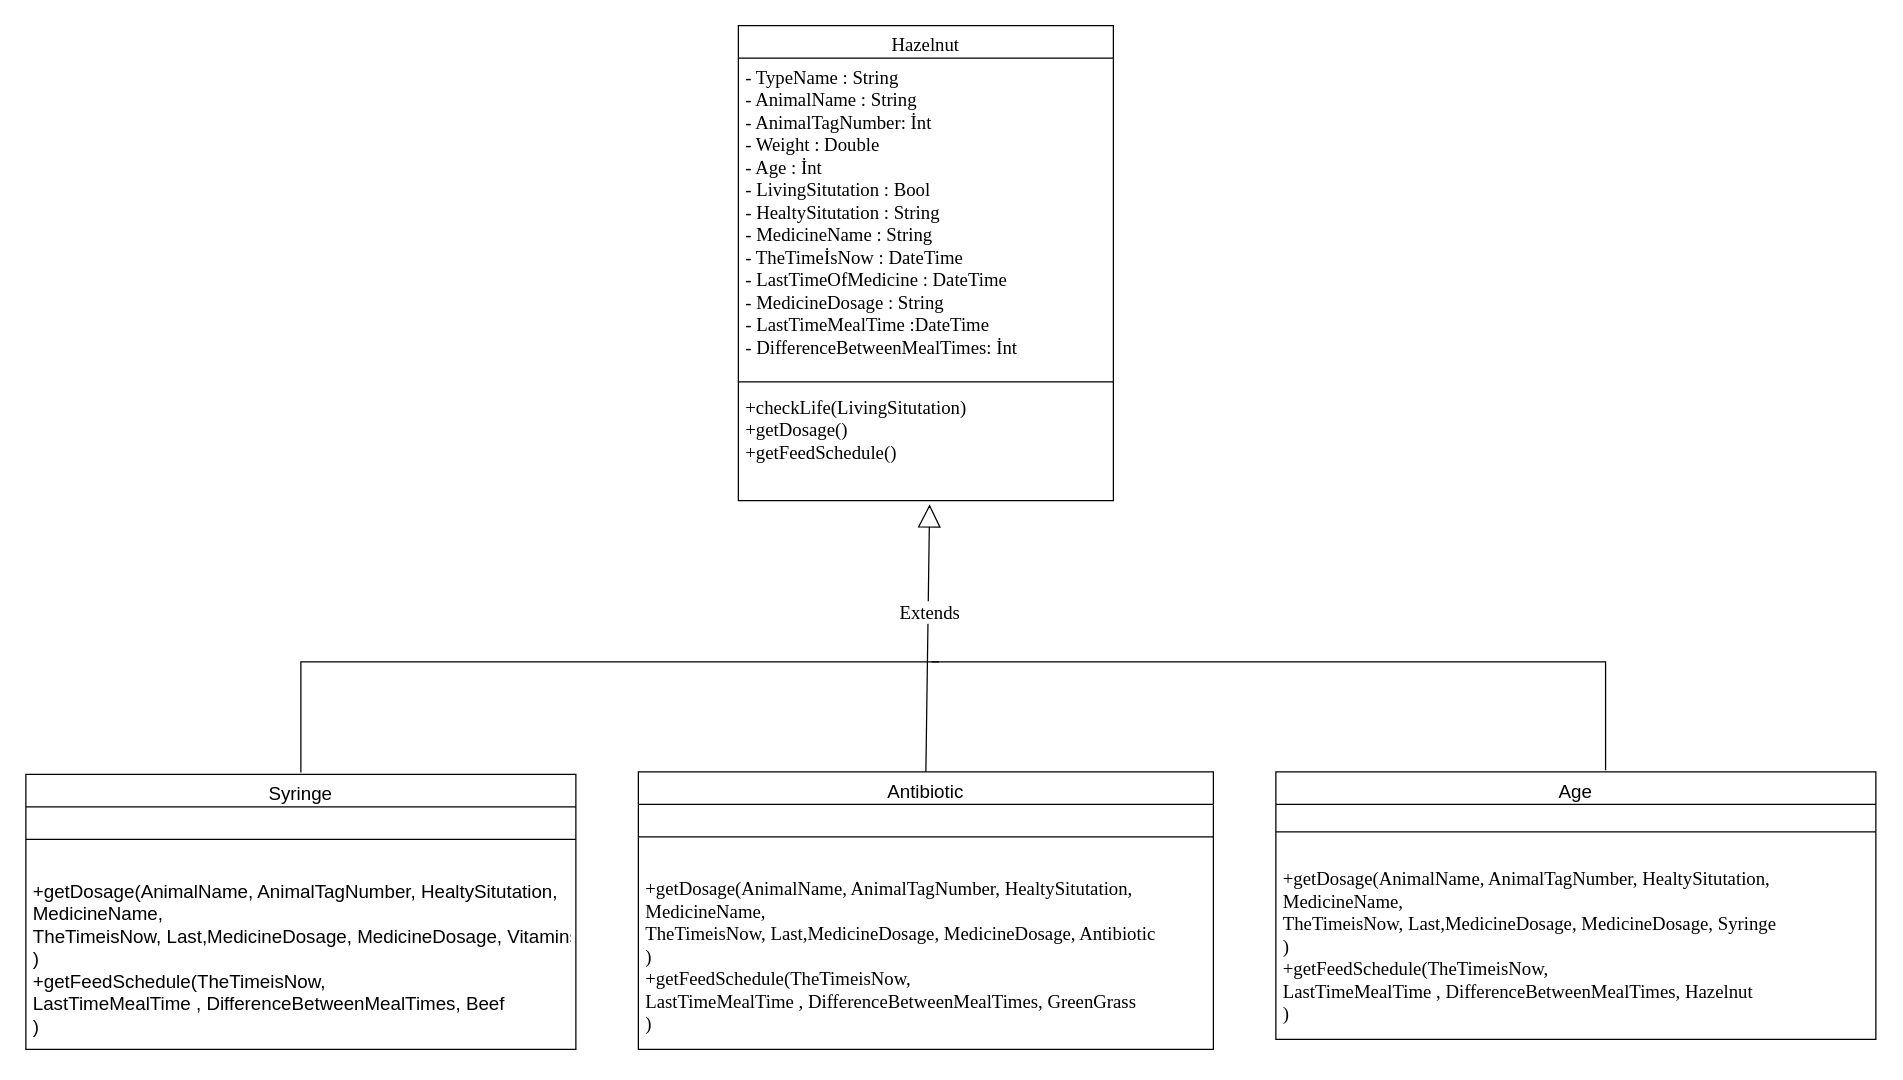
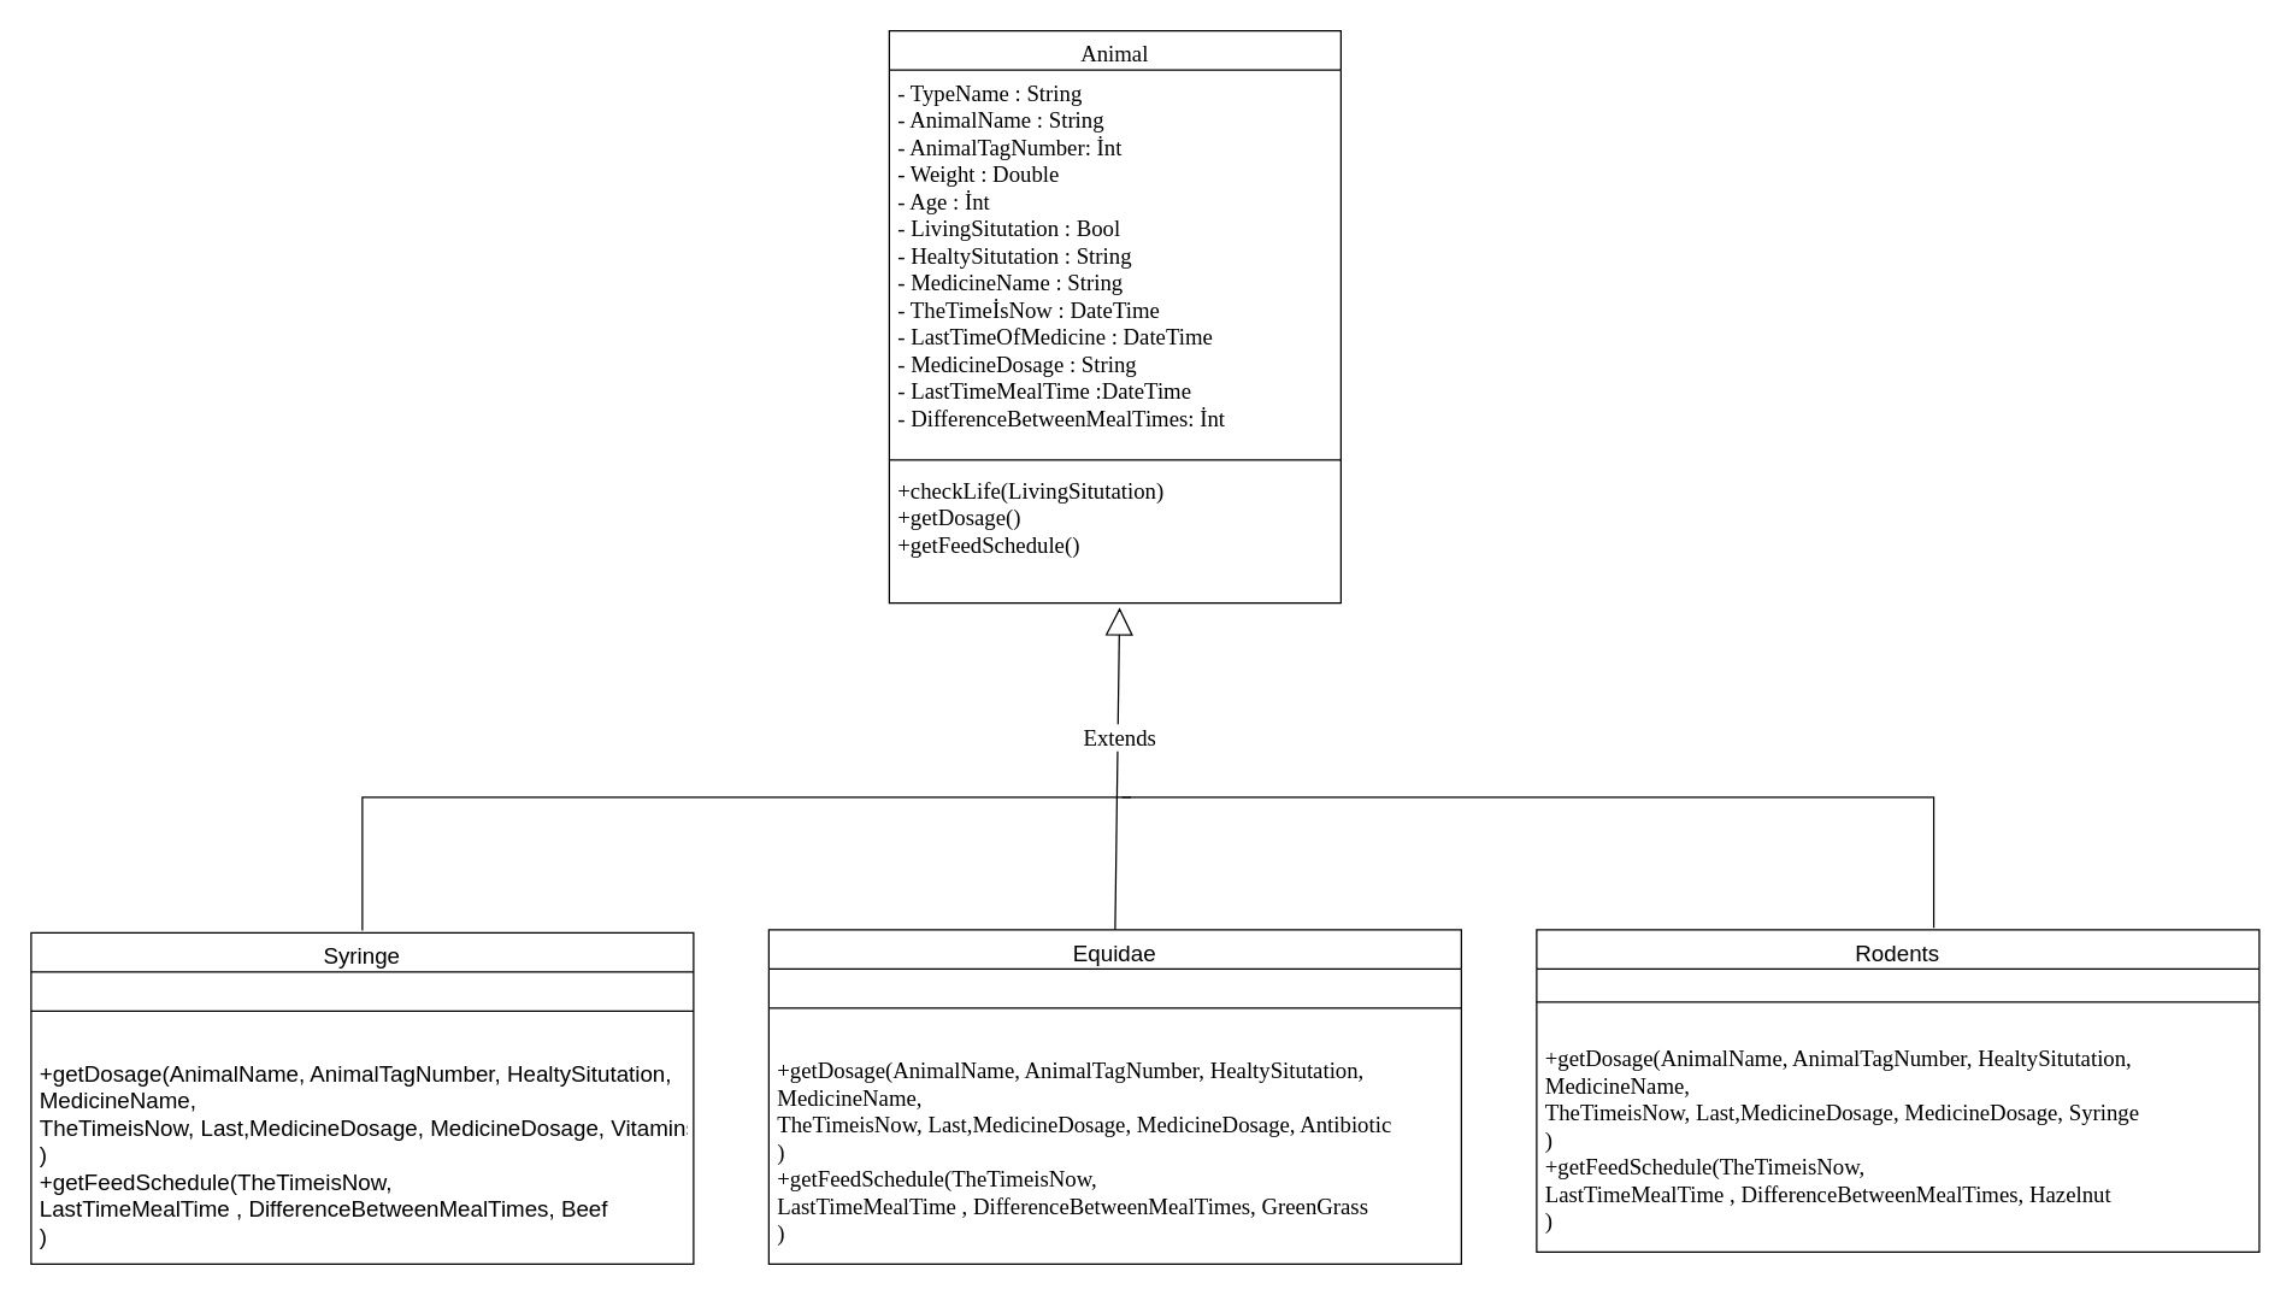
- <mxCell id="5" value="Hazelnut" style="swimlane;fontStyle=0;align=center;verticalAlign=top;childLayout=stackLayout;horizontal=1;startSize=26;horizontalStack=0;resizeParent=1;resizeParentMax=0;resizeLast=0;collapsible=1;marginBottom=0;fontFamily=Times New Roman;fontSize=15;fontColor=#000000;" vertex="1" parent="1"><mxGeometry x="590" y="20" width="300" height="380" as="geometry" /></mxCell>
+ <mxCell id="5" value="Animal" style="swimlane;fontStyle=0;align=center;verticalAlign=top;childLayout=stackLayout;horizontal=1;startSize=26;horizontalStack=0;resizeParent=1;resizeParentMax=0;resizeLast=0;collapsible=1;marginBottom=0;fontFamily=Times New Roman;fontSize=15;fontColor=#000000;" vertex="1" parent="1"><mxGeometry x="590" y="20" width="300" height="380" as="geometry" /></mxCell>
- <mxCell id="2" value="Antibiotic" style="swimlane;fontStyle=0;align=center;verticalAlign=top;childLayout=stackLayout;horizontal=1;startSize=26;horizontalStack=0;resizeParent=1;resizeParentMax=0;resizeLast=0;collapsible=1;marginBottom=0;fontColor=#000000;fontSize=15;" vertex="1" parent="1"><mxGeometry x="510" y="617" width="460" height="222" as="geometry" /></mxCell>
+ <mxCell id="2" value="Equidae" style="swimlane;fontStyle=0;align=center;verticalAlign=top;childLayout=stackLayout;horizontal=1;startSize=26;horizontalStack=0;resizeParent=1;resizeParentMax=0;resizeLast=0;collapsible=1;marginBottom=0;fontColor=#000000;fontSize=15;" vertex="1" parent="1"><mxGeometry x="510" y="617" width="460" height="222" as="geometry" /></mxCell>
- <mxCell id="12" value="Age" style="swimlane;fontStyle=0;align=center;verticalAlign=top;childLayout=stackLayout;horizontal=1;startSize=26;horizontalStack=0;resizeParent=1;resizeParentMax=0;resizeLast=0;collapsible=1;marginBottom=0;fontColor=#000000;fontSize=15;" vertex="1" parent="1"><mxGeometry x="1020" y="617" width="480" height="214" as="geometry" /></mxCell>
+ <mxCell id="12" value="Rodents" style="swimlane;fontStyle=0;align=center;verticalAlign=top;childLayout=stackLayout;horizontal=1;startSize=26;horizontalStack=0;resizeParent=1;resizeParentMax=0;resizeLast=0;collapsible=1;marginBottom=0;fontColor=#000000;fontSize=15;" vertex="1" parent="1"><mxGeometry x="1020" y="617" width="480" height="214" as="geometry" /></mxCell>
